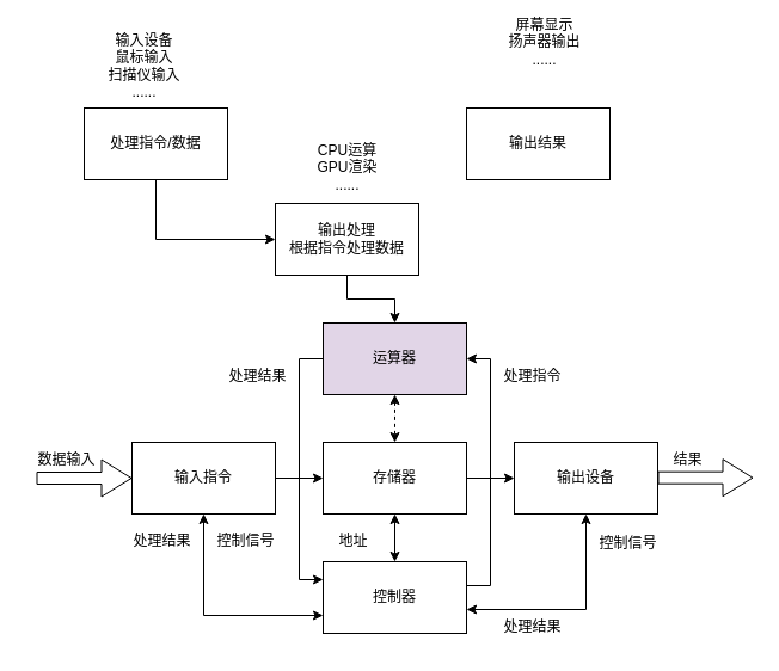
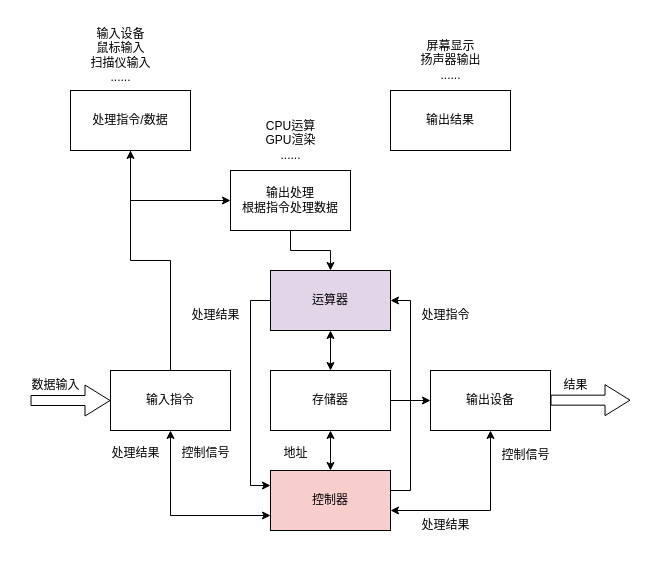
- <mxCell id="9" value="屏幕显示&lt;div&gt;扬声器输出&lt;/div&gt;&lt;div&gt;......&lt;/div&gt;" style="text;html=1;align=center;verticalAlign=middle;resizable=0;points=[];autosize=1;strokeColor=none;fillColor=none;" vertex="1" parent="1"><mxGeometry x="415" y="5" width="80" height="60" as="geometry" /></mxCell>
+ <mxCell id="9" value="屏幕显示&lt;div&gt;扬声器输出&lt;/div&gt;&lt;div&gt;......&lt;/div&gt;" style="text;html=1;align=center;verticalAlign=middle;resizable=0;points=[];autosize=1;strokeColor=none;fillColor=none;" vertex="1" parent="1"><mxGeometry x="410" y="30" width="80" height="60" as="geometry" /></mxCell>
- <mxCell id="17" value="" style="edgeStyle=orthogonalEdgeStyle;rounded=0;orthogonalLoop=1;jettySize=auto;html=1;startArrow=classic;startFill=1;dashed=1;" edge="1" parent="1" source="19" target="15"><mxGeometry relative="1" as="geometry" /></mxCell>
+ <mxCell id="17" value="" style="edgeStyle=orthogonalEdgeStyle;rounded=0;orthogonalLoop=1;jettySize=auto;html=1;startArrow=classic;startFill=1;" edge="1" parent="1" source="19" target="15"><mxGeometry relative="1" as="geometry" /></mxCell>
- <mxCell id="10" value="" style="edgeStyle=orthogonalEdgeStyle;rounded=0;orthogonalLoop=1;jettySize=auto;html=1;" edge="1" parent="1" source="12" target="15"><mxGeometry relative="1" as="geometry" /></mxCell>
+ <mxCell id="10" value="" style="edgeStyle=orthogonalEdgeStyle;rounded=0;orthogonalLoop=1;jettySize=auto;html=1;" edge="1" parent="1" source="12" target="3"><mxGeometry relative="1" as="geometry" /></mxCell>
- <mxCell id="22" value="控制器" style="whiteSpace=wrap;html=1;" vertex="1" parent="1"><mxGeometry x="270" y="470" width="120" height="60" as="geometry" /></mxCell>
+ <mxCell id="22" value="控制器" style="whiteSpace=wrap;html=1;fillColor=#f8cecc;" vertex="1" parent="1"><mxGeometry x="270" y="470" width="120" height="60" as="geometry" /></mxCell>
